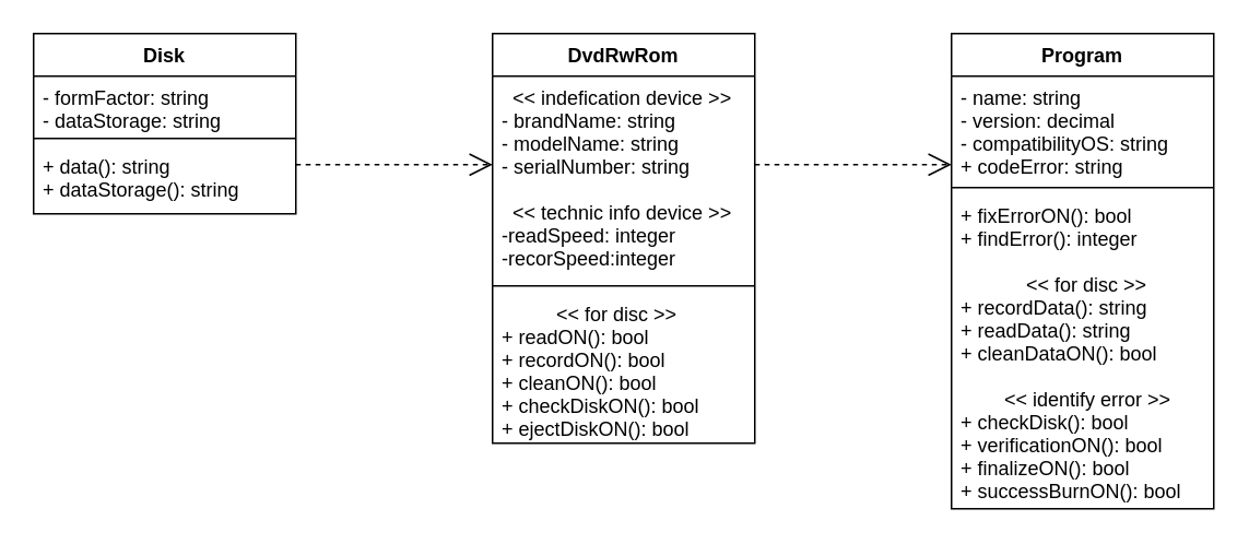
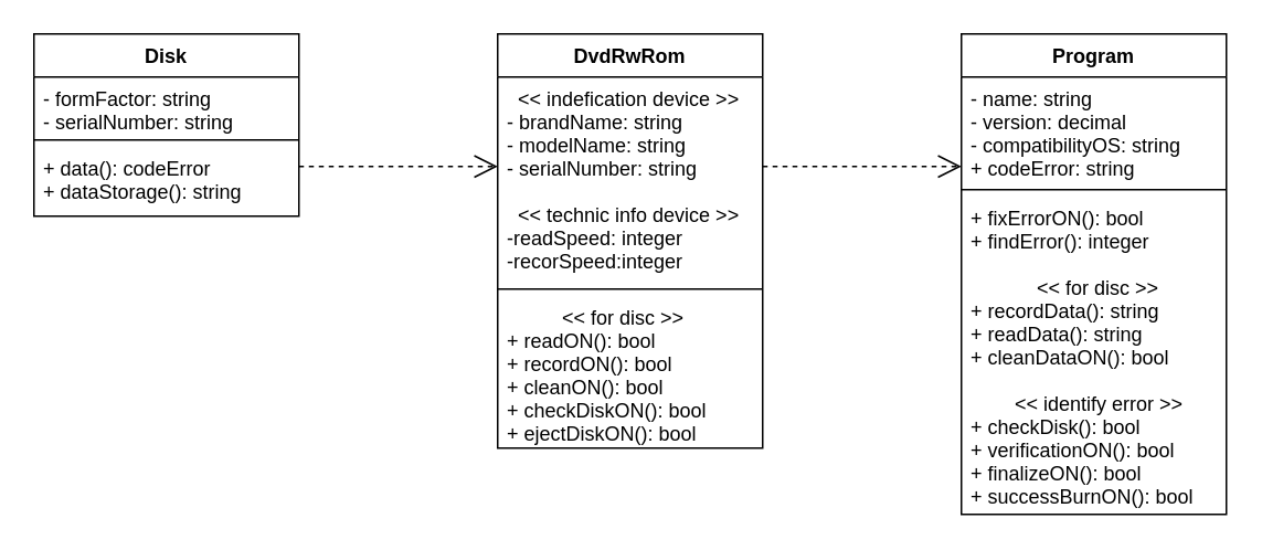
- <mxCell id="3" value="- formFactor: string&#10;- dataStorage: string&#10;" style="text;strokeColor=none;fillColor=none;align=left;verticalAlign=top;spacingLeft=4;spacingRight=4;overflow=hidden;rotatable=0;points=[[0,0.5],[1,0.5]];portConstraint=eastwest;" vertex="1" parent="2"><mxGeometry y="26" width="160" height="34" as="geometry" /></mxCell>
+ <mxCell id="3" value="- formFactor: string&#10;- serialNumber: string&#10;" style="text;strokeColor=none;fillColor=none;align=left;verticalAlign=top;spacingLeft=4;spacingRight=4;overflow=hidden;rotatable=0;points=[[0,0.5],[1,0.5]];portConstraint=eastwest;" vertex="1" parent="2"><mxGeometry y="26" width="160" height="34" as="geometry" /></mxCell>
- <mxCell id="5" value="+ data(): string&#10;+ dataStorage(): string " style="text;strokeColor=none;fillColor=none;align=left;verticalAlign=top;spacingLeft=4;spacingRight=4;overflow=hidden;rotatable=0;points=[[0,0.5],[1,0.5]];portConstraint=eastwest;" vertex="1" parent="2"><mxGeometry y="68" width="160" height="42" as="geometry" /></mxCell>
+ <mxCell id="5" value="+ data(): codeError&#10;+ dataStorage(): string " style="text;strokeColor=none;fillColor=none;align=left;verticalAlign=top;spacingLeft=4;spacingRight=4;overflow=hidden;rotatable=0;points=[[0,0.5],[1,0.5]];portConstraint=eastwest;" vertex="1" parent="2"><mxGeometry y="68" width="160" height="42" as="geometry" /></mxCell>
